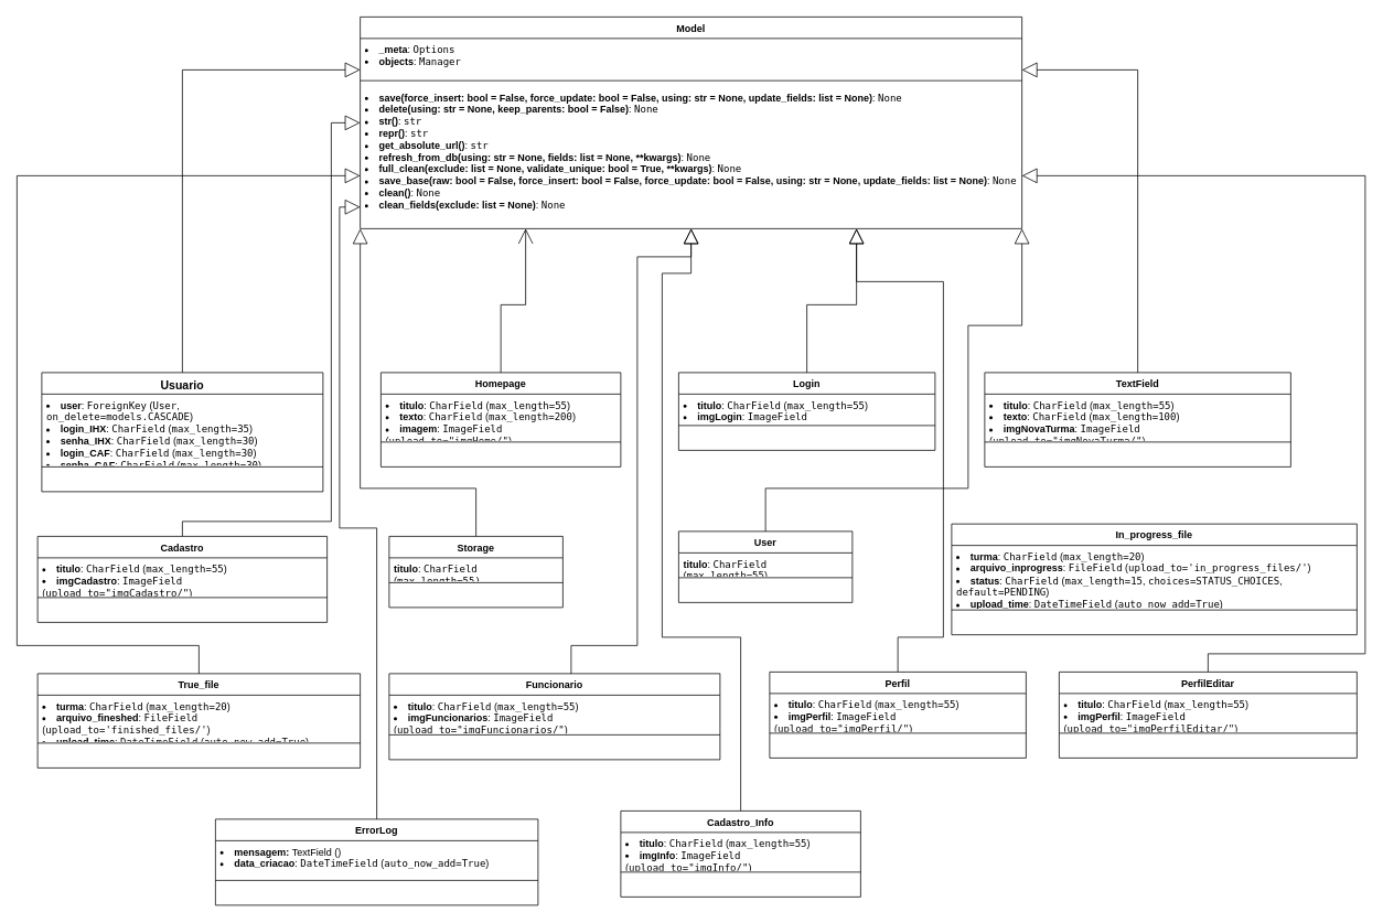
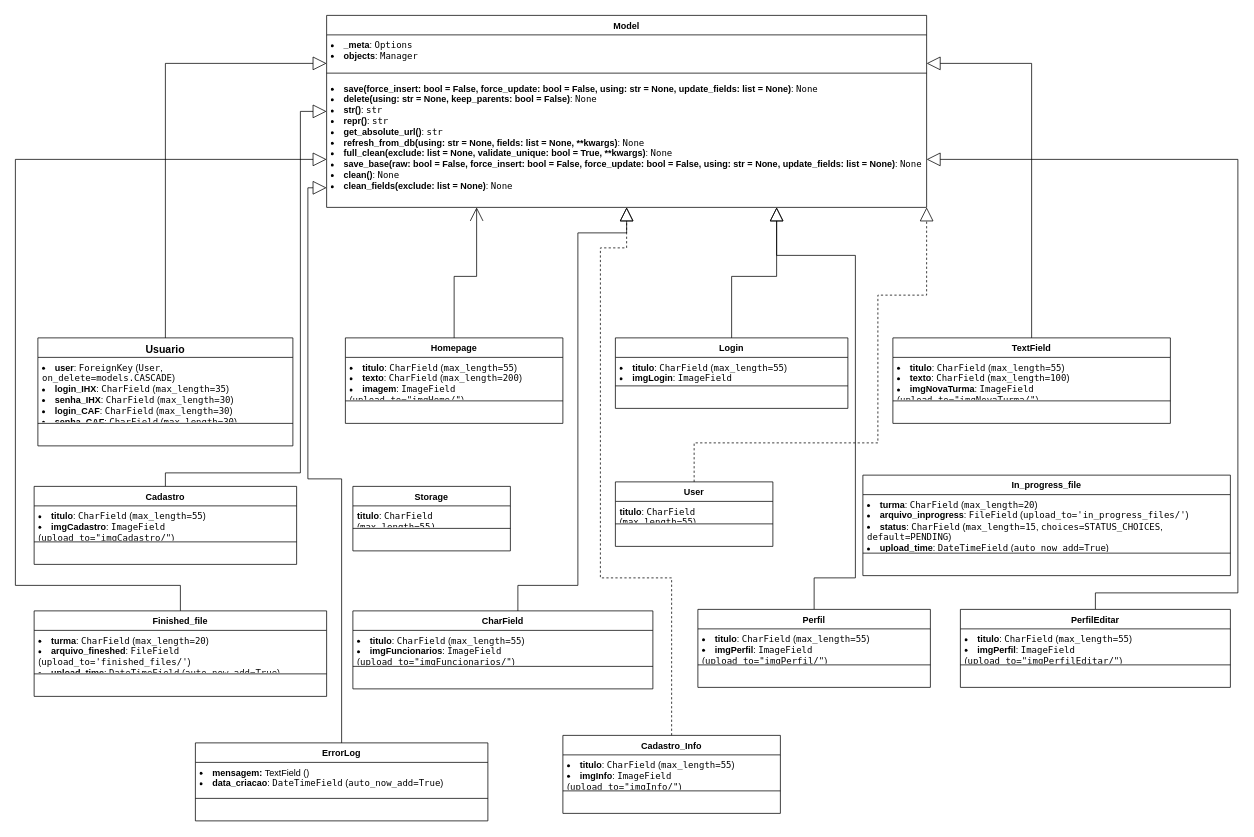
- <mxCell id="31" style="edgeStyle=orthogonalEdgeStyle;rounded=0;orthogonalLoop=1;jettySize=auto;html=1;entryX=0;entryY=1;entryDx=0;entryDy=0;endSize=16;endArrow=block;endFill=0;" parent="1" source="32" target="2" edge="1"><mxGeometry relative="1" as="geometry"><Array as="points"><mxPoint x="575" y="590" /><mxPoint x="435" y="590" /></Array></mxGeometry></mxCell>
- <mxCell id="36" style="edgeStyle=orthogonalEdgeStyle;rounded=0;orthogonalLoop=1;jettySize=auto;html=1;entryX=1;entryY=1;entryDx=0;entryDy=0;endSize=16;endArrow=block;endFill=0;" parent="1" source="37" target="2" edge="1"><mxGeometry relative="1" as="geometry"><Array as="points"><mxPoint x="925" y="590" /><mxPoint x="1170" y="590" /><mxPoint x="1170" y="393" /><mxPoint x="1235" y="393" /></Array></mxGeometry></mxCell>
+ <mxCell id="36" style="edgeStyle=orthogonalEdgeStyle;rounded=0;orthogonalLoop=1;jettySize=auto;html=1;entryX=1;entryY=1;entryDx=0;entryDy=0;endSize=16;endArrow=block;endFill=0;dashed=1;" parent="1" source="37" target="2" edge="1"><mxGeometry relative="1" as="geometry"><Array as="points"><mxPoint x="925" y="590" /><mxPoint x="1170" y="590" /><mxPoint x="1170" y="393" /><mxPoint x="1235" y="393" /></Array></mxGeometry></mxCell>
- <mxCell id="65" style="edgeStyle=orthogonalEdgeStyle;rounded=0;orthogonalLoop=1;jettySize=auto;html=1;entryX=0.5;entryY=1;entryDx=0;entryDy=0;endArrow=block;endFill=0;endSize=16;" parent="1" source="66" target="2" edge="1"><mxGeometry relative="1" as="geometry"><Array as="points"><mxPoint x="895" y="770" /><mxPoint x="800" y="770" /><mxPoint x="800" y="330" /><mxPoint x="835" y="330" /></Array></mxGeometry></mxCell>
+ <mxCell id="65" style="edgeStyle=orthogonalEdgeStyle;rounded=0;orthogonalLoop=1;jettySize=auto;html=1;entryX=0.5;entryY=1;entryDx=0;entryDy=0;endArrow=block;endFill=0;endSize=16;dashed=1;" parent="1" source="66" target="2" edge="1"><mxGeometry relative="1" as="geometry"><Array as="points"><mxPoint x="895" y="770" /><mxPoint x="800" y="770" /><mxPoint x="800" y="330" /><mxPoint x="835" y="330" /></Array></mxGeometry></mxCell>
- <mxCell id="46" value="True_file" style="swimlane;fontStyle=1;align=center;verticalAlign=top;childLayout=stackLayout;horizontal=1;startSize=26;horizontalStack=0;resizeParent=1;resizeParentMax=0;resizeLast=0;collapsible=1;marginBottom=0;whiteSpace=wrap;html=1;" parent="1" vertex="1"><mxGeometry x="45" y="814" width="390" height="114" as="geometry" /></mxCell>
+ <mxCell id="46" value="Finished_file" style="swimlane;fontStyle=1;align=center;verticalAlign=top;childLayout=stackLayout;horizontal=1;startSize=26;horizontalStack=0;resizeParent=1;resizeParentMax=0;resizeLast=0;collapsible=1;marginBottom=0;whiteSpace=wrap;html=1;" parent="1" vertex="1"><mxGeometry x="45" y="814" width="390" height="114" as="geometry" /></mxCell>
- <mxCell id="51" value="Funcionario" style="swimlane;fontStyle=1;align=center;verticalAlign=top;childLayout=stackLayout;horizontal=1;startSize=26;horizontalStack=0;resizeParent=1;resizeParentMax=0;resizeLast=0;collapsible=1;marginBottom=0;whiteSpace=wrap;html=1;" parent="1" vertex="1"><mxGeometry x="470" y="814" width="400" height="104" as="geometry" /></mxCell>
+ <mxCell id="51" value="CharField" style="swimlane;fontStyle=1;align=center;verticalAlign=top;childLayout=stackLayout;horizontal=1;startSize=26;horizontalStack=0;resizeParent=1;resizeParentMax=0;resizeLast=0;collapsible=1;marginBottom=0;whiteSpace=wrap;html=1;" parent="1" vertex="1"><mxGeometry x="470" y="814" width="400" height="104" as="geometry" /></mxCell>
